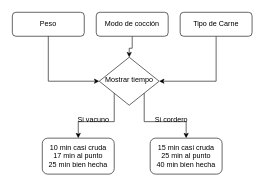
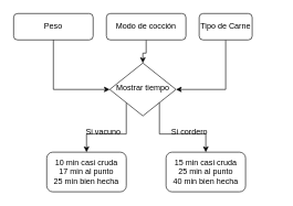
- <mxCell id="6" value="Tipo de Carne" style="rounded=1;whiteSpace=wrap;html=1;fontSize=12;glass=0;strokeWidth=1;shadow=0;" parent="1" vertex="1"><mxGeometry x="300" y="20" width="120" height="40" as="geometry" /></mxCell>
+ <mxCell id="6" value="Tipo de Carne" style="rounded=1;whiteSpace=wrap;html=1;fontSize=12;glass=0;strokeWidth=1;shadow=0;" parent="1" vertex="1"><mxGeometry x="300" y="20" width="80" height="40" as="geometry" /></mxCell>
